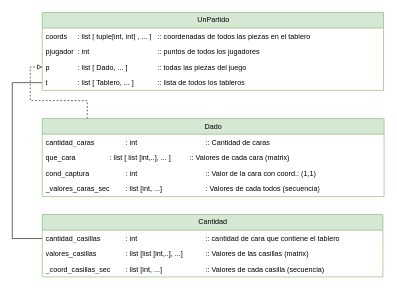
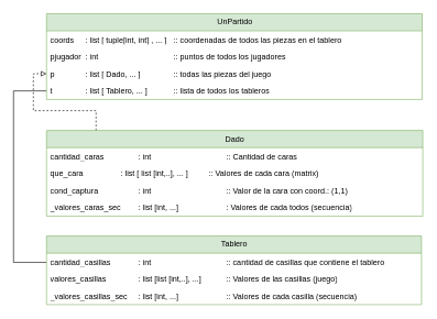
- <mxCell id="9" value="Cantidad" style="swimlane;fontStyle=0;childLayout=stackLayout;horizontal=1;startSize=26;fillColor=#d5e8d4;horizontalStack=0;resizeParent=1;resizeParentMax=0;resizeLast=0;collapsible=1;marginBottom=0;html=1;strokeColor=#82b366;" parent="1" vertex="1"><mxGeometry x="70" y="357" width="568" height="104" as="geometry"><mxRectangle x="320" y="200" width="80" height="30" as="alternateBounds" /></mxGeometry></mxCell>
+ <mxCell id="9" value="Tablero" style="swimlane;fontStyle=0;childLayout=stackLayout;horizontal=1;startSize=26;fillColor=#d5e8d4;horizontalStack=0;resizeParent=1;resizeParentMax=0;resizeLast=0;collapsible=1;marginBottom=0;html=1;strokeColor=#82b366;" parent="1" vertex="1"><mxGeometry x="70" y="357" width="568" height="104" as="geometry"><mxRectangle x="320" y="200" width="80" height="30" as="alternateBounds" /></mxGeometry></mxCell>
- <mxCell id="10" value="cantidad_casillas&lt;span style=&quot;white-space: pre;&quot;&gt;&#09;&lt;/span&gt;&lt;span style=&quot;white-space: pre;&quot;&gt;&#09;&lt;/span&gt;: int&lt;span style=&quot;white-space: pre;&quot;&gt;&#09;&lt;/span&gt;&lt;span style=&quot;white-space: pre;&quot;&gt;&#09;&lt;/span&gt;&lt;span style=&quot;white-space: pre;&quot;&gt;&#09;&lt;span style=&quot;white-space: pre;&quot;&gt;&#09;&lt;/span&gt;&lt;span style=&quot;white-space: pre;&quot;&gt;&#09;&lt;/span&gt;&lt;/span&gt;:: cantidad de cara que contiene el tablero" style="text;strokeColor=none;fillColor=none;align=left;verticalAlign=top;spacingLeft=4;spacingRight=4;overflow=hidden;rotatable=0;points=[[0,0.5],[1,0.5]];portConstraint=eastwest;whiteSpace=wrap;html=1;" parent="9" vertex="1"><mxGeometry y="26" width="568" height="26" as="geometry" /></mxCell>
+ <mxCell id="10" value="cantidad_casillas&lt;span style=&quot;white-space: pre;&quot;&gt;&#09;&lt;/span&gt;&lt;span style=&quot;white-space: pre;&quot;&gt;&#09;&lt;/span&gt;: int&lt;span style=&quot;white-space: pre;&quot;&gt;&#09;&lt;/span&gt;&lt;span style=&quot;white-space: pre;&quot;&gt;&#09;&lt;/span&gt;&lt;span style=&quot;white-space: pre;&quot;&gt;&#09;&lt;span style=&quot;white-space: pre;&quot;&gt;&#09;&lt;/span&gt;&lt;span style=&quot;white-space: pre;&quot;&gt;&#09;&lt;/span&gt;&lt;/span&gt;:: cantidad de casillas que contiene el tablero" style="text;strokeColor=none;fillColor=none;align=left;verticalAlign=top;spacingLeft=4;spacingRight=4;overflow=hidden;rotatable=0;points=[[0,0.5],[1,0.5]];portConstraint=eastwest;whiteSpace=wrap;html=1;" parent="9" vertex="1"><mxGeometry y="26" width="568" height="26" as="geometry" /></mxCell>
- <mxCell id="11" value="valores_casillas&lt;span style=&quot;white-space: pre;&quot;&gt;&#09;&lt;/span&gt;&lt;span style=&quot;white-space: pre;&quot;&gt;&#09;&lt;/span&gt;: list [list [int,..], ...]&lt;span style=&quot;white-space: pre;&quot;&gt;&#09;&lt;/span&gt;&lt;span style=&quot;white-space: pre;&quot;&gt;&#09;&lt;/span&gt;:: Valores de las casillas (matrix)" style="text;strokeColor=none;fillColor=none;align=left;verticalAlign=top;spacingLeft=4;spacingRight=4;overflow=hidden;rotatable=0;points=[[0,0.5],[1,0.5]];portConstraint=eastwest;whiteSpace=wrap;html=1;" parent="9" vertex="1"><mxGeometry y="52" width="568" height="26" as="geometry" /></mxCell>
+ <mxCell id="11" value="valores_casillas&lt;span style=&quot;white-space: pre;&quot;&gt;&#09;&lt;/span&gt;&lt;span style=&quot;white-space: pre;&quot;&gt;&#09;&lt;/span&gt;: list [list [int,..], ...]&lt;span style=&quot;white-space: pre;&quot;&gt;&#09;&lt;/span&gt;&lt;span style=&quot;white-space: pre;&quot;&gt;&#09;&lt;/span&gt;:: Valores de las casillas (juego)" style="text;strokeColor=none;fillColor=none;align=left;verticalAlign=top;spacingLeft=4;spacingRight=4;overflow=hidden;rotatable=0;points=[[0,0.5],[1,0.5]];portConstraint=eastwest;whiteSpace=wrap;html=1;" parent="9" vertex="1"><mxGeometry y="52" width="568" height="26" as="geometry" /></mxCell>
- <mxCell id="12" value="_coord_casillas_sec&lt;span style=&quot;white-space: pre;&quot;&gt;&#09;&lt;/span&gt;: list [int, ...]&lt;span style=&quot;white-space: pre;&quot;&gt;&#09;&lt;/span&gt;&lt;span style=&quot;white-space: pre;&quot;&gt;&#09;&lt;/span&gt;&lt;span style=&quot;white-space: pre;&quot;&gt;&#09;&lt;/span&gt;:: Valores de cada casilla (secuencia)" style="text;strokeColor=none;fillColor=none;align=left;verticalAlign=top;spacingLeft=4;spacingRight=4;overflow=hidden;rotatable=0;points=[[0,0.5],[1,0.5]];portConstraint=eastwest;whiteSpace=wrap;html=1;" parent="9" vertex="1"><mxGeometry y="78" width="568" height="26" as="geometry" /></mxCell>
+ <mxCell id="12" value="_valores_casillas_sec&lt;span style=&quot;white-space: pre;&quot;&gt;&#09;&lt;/span&gt;: list [int, ...]&lt;span style=&quot;white-space: pre;&quot;&gt;&#09;&lt;/span&gt;&lt;span style=&quot;white-space: pre;&quot;&gt;&#09;&lt;/span&gt;&lt;span style=&quot;white-space: pre;&quot;&gt;&#09;&lt;/span&gt;:: Valores de cada casilla (secuencia)" style="text;strokeColor=none;fillColor=none;align=left;verticalAlign=top;spacingLeft=4;spacingRight=4;overflow=hidden;rotatable=0;points=[[0,0.5],[1,0.5]];portConstraint=eastwest;whiteSpace=wrap;html=1;" parent="9" vertex="1"><mxGeometry y="78" width="568" height="26" as="geometry" /></mxCell>
